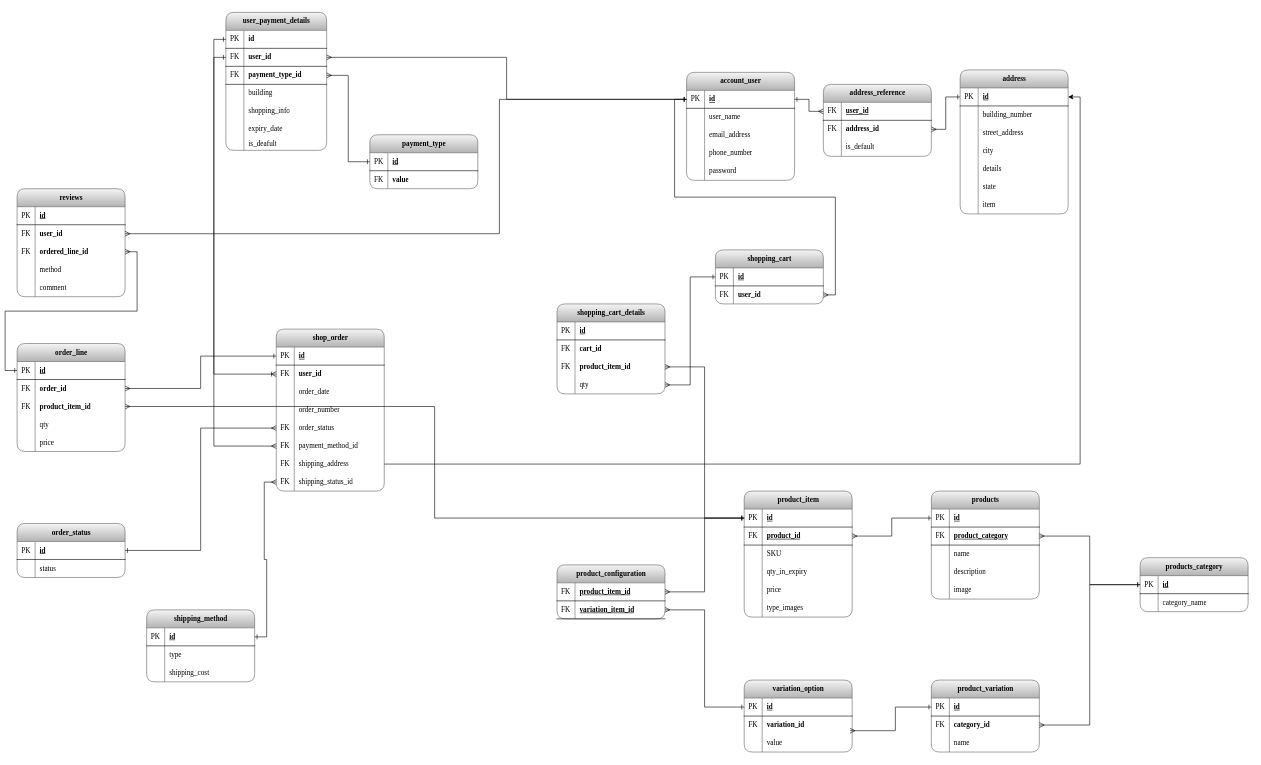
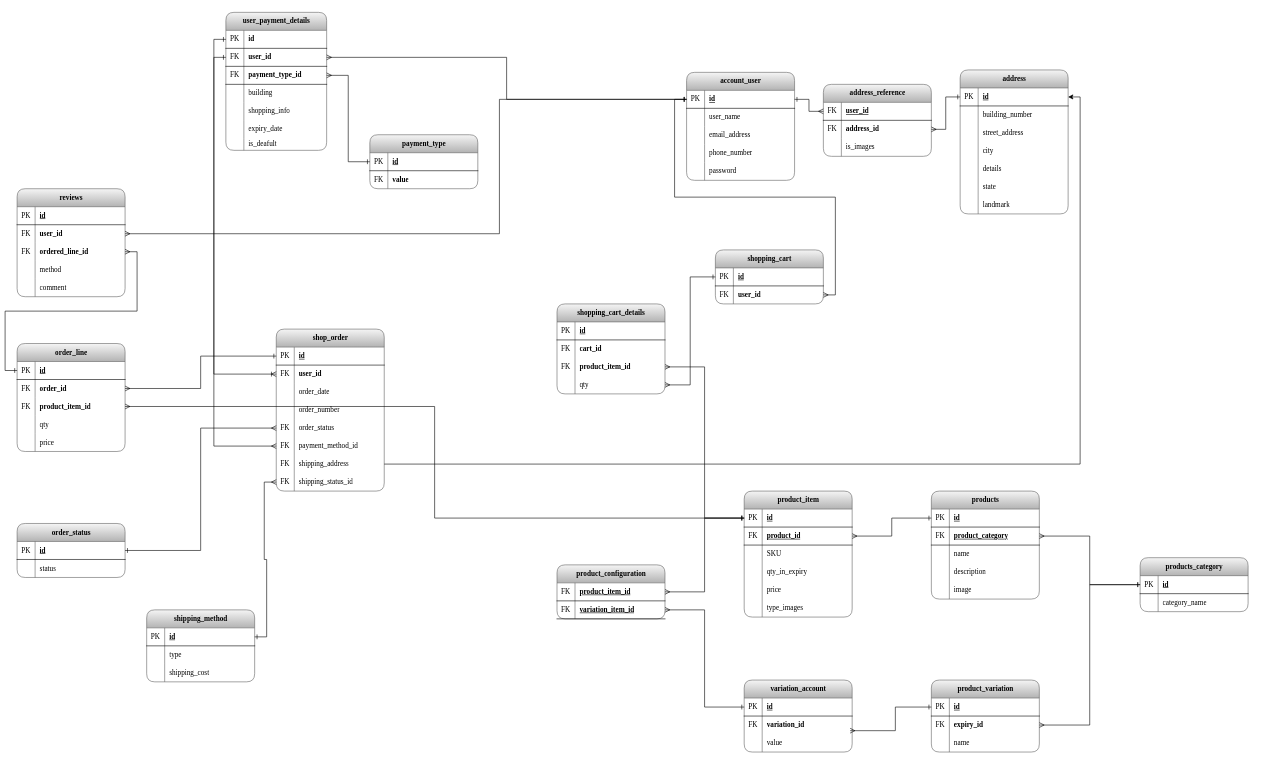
- <mxCell id="49" value="is_default" style="shape=partialRectangle;connectable=0;fillColor=none;top=0;left=0;bottom=0;right=0;align=left;spacingLeft=6;overflow=hidden;whiteSpace=wrap;html=1;fontStyle=0;fontFamily=Verdana;" vertex="1" parent="47"><mxGeometry x="30" width="150" height="30" as="geometry"><mxRectangle width="150" height="30" as="alternateBounds" /></mxGeometry></mxCell>
+ <mxCell id="49" value="is_images" style="shape=partialRectangle;connectable=0;fillColor=none;top=0;left=0;bottom=0;right=0;align=left;spacingLeft=6;overflow=hidden;whiteSpace=wrap;html=1;fontStyle=0;fontFamily=Verdana;" vertex="1" parent="47"><mxGeometry x="30" width="150" height="30" as="geometry"><mxRectangle width="150" height="30" as="alternateBounds" /></mxGeometry></mxCell>
- <mxCell id="39" value="item" style="shape=partialRectangle;connectable=0;fillColor=none;top=0;left=0;bottom=0;right=0;align=left;spacingLeft=6;overflow=hidden;whiteSpace=wrap;html=1;fontFamily=Verdana;fontStyle=0" vertex="1" parent="37"><mxGeometry x="30" width="150" height="30" as="geometry"><mxRectangle width="150" height="30" as="alternateBounds" /></mxGeometry></mxCell>
+ <mxCell id="39" value="landmark" style="shape=partialRectangle;connectable=0;fillColor=none;top=0;left=0;bottom=0;right=0;align=left;spacingLeft=6;overflow=hidden;whiteSpace=wrap;html=1;fontFamily=Verdana;fontStyle=0" vertex="1" parent="37"><mxGeometry x="30" width="150" height="30" as="geometry"><mxRectangle width="150" height="30" as="alternateBounds" /></mxGeometry></mxCell>
- <mxCell id="118" value="&lt;b&gt;variation_option&lt;/b&gt;" style="shape=table;startSize=30;container=1;collapsible=1;childLayout=tableLayout;fixedRows=1;rowLines=0;fontStyle=0;align=center;resizeLast=1;html=1;strokeColor=#666666;swimlaneLine=1;rounded=1;shadow=0;fontFamily=Verdana;fillColor=#f5f5f5;gradientColor=#b3b3b3;" vertex="1" parent="1"><mxGeometry x="1232" y="1133" width="180" height="120" as="geometry"><mxRectangle x="372" y="144" width="72" height="30" as="alternateBounds" /></mxGeometry></mxCell>
+ <mxCell id="118" value="&lt;b&gt;variation_account&lt;/b&gt;" style="shape=table;startSize=30;container=1;collapsible=1;childLayout=tableLayout;fixedRows=1;rowLines=0;fontStyle=0;align=center;resizeLast=1;html=1;strokeColor=#666666;swimlaneLine=1;rounded=1;shadow=0;fontFamily=Verdana;fillColor=#f5f5f5;gradientColor=#b3b3b3;" vertex="1" parent="1"><mxGeometry x="1232" y="1133" width="180" height="120" as="geometry"><mxRectangle x="372" y="144" width="72" height="30" as="alternateBounds" /></mxGeometry></mxCell>
- <mxCell id="113" value="&lt;b&gt;category_id&lt;/b&gt;" style="shape=partialRectangle;connectable=0;fillColor=none;top=0;left=0;bottom=0;right=0;align=left;spacingLeft=6;overflow=hidden;whiteSpace=wrap;html=1;fontStyle=0;fontFamily=Verdana;" vertex="1" parent="111"><mxGeometry x="30" width="150" height="30" as="geometry"><mxRectangle width="150" height="30" as="alternateBounds" /></mxGeometry></mxCell>
+ <mxCell id="113" value="&lt;b&gt;expiry_id&lt;/b&gt;" style="shape=partialRectangle;connectable=0;fillColor=none;top=0;left=0;bottom=0;right=0;align=left;spacingLeft=6;overflow=hidden;whiteSpace=wrap;html=1;fontStyle=0;fontFamily=Verdana;" vertex="1" parent="111"><mxGeometry x="30" width="150" height="30" as="geometry"><mxRectangle width="150" height="30" as="alternateBounds" /></mxGeometry></mxCell>
